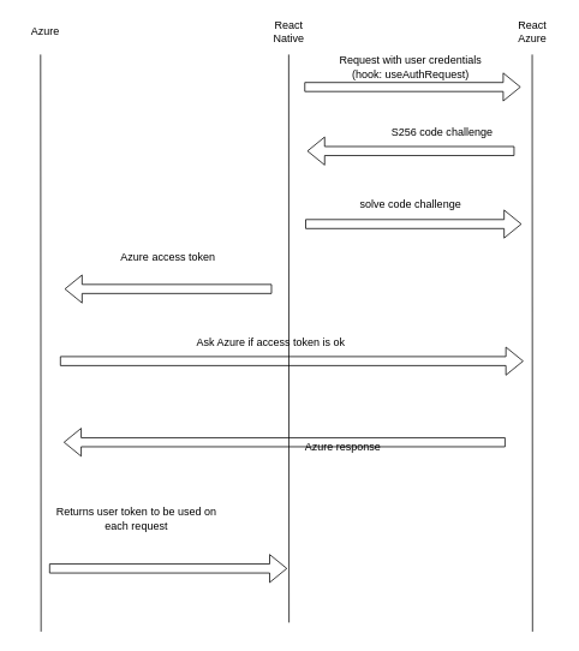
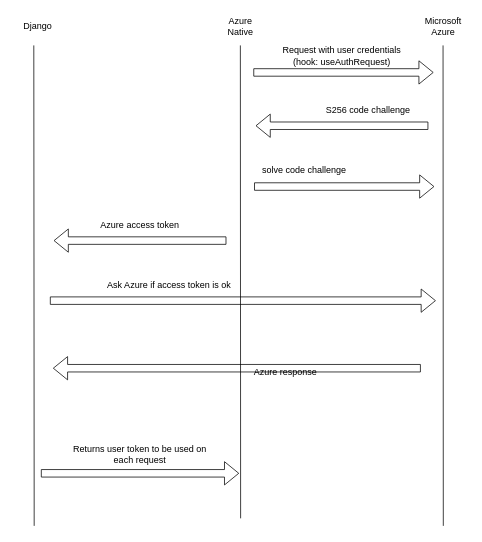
- <mxCell id="4" value="Azure" style="text;html=1;strokeColor=none;fillColor=none;align=center;verticalAlign=middle;whiteSpace=wrap;rounded=0;" parent="1" vertex="1"><mxGeometry x="20" y="20" width="60" height="30" as="geometry" /></mxCell>
+ <mxCell id="4" value="Django" style="text;html=1;strokeColor=none;fillColor=none;align=center;verticalAlign=middle;whiteSpace=wrap;rounded=0;" parent="1" vertex="1"><mxGeometry x="20" y="20" width="60" height="30" as="geometry" /></mxCell>
- <mxCell id="3" value="React Native" style="text;html=1;strokeColor=none;fillColor=none;align=center;verticalAlign=middle;whiteSpace=wrap;rounded=0;" parent="1" vertex="1"><mxGeometry x="290" y="20" width="60" height="30" as="geometry" /></mxCell>
+ <mxCell id="3" value="Azure Native" style="text;html=1;strokeColor=none;fillColor=none;align=center;verticalAlign=middle;whiteSpace=wrap;rounded=0;" parent="1" vertex="1"><mxGeometry x="290" y="20" width="60" height="30" as="geometry" /></mxCell>
- <mxCell id="6" value="React Azure" style="text;html=1;strokeColor=none;fillColor=none;align=center;verticalAlign=middle;whiteSpace=wrap;rounded=0;" parent="1" vertex="1"><mxGeometry x="560" y="20" width="60" height="30" as="geometry" /></mxCell>
+ <mxCell id="6" value="Microsoft Azure" style="text;html=1;strokeColor=none;fillColor=none;align=center;verticalAlign=middle;whiteSpace=wrap;rounded=0;" parent="1" vertex="1"><mxGeometry x="560" y="20" width="60" height="30" as="geometry" /></mxCell>
- <mxCell id="12" value="solve code challenge" style="text;html=1;strokeColor=none;fillColor=none;align=center;verticalAlign=middle;whiteSpace=wrap;rounded=0;" vertex="1" parent="1"><mxGeometry x="370" y="217" width="170" height="20" as="geometry" /></mxCell>
+ <mxCell id="12" value="solve code challenge" style="text;html=1;strokeColor=none;fillColor=none;align=center;verticalAlign=middle;whiteSpace=wrap;rounded=0;" vertex="1" parent="1"><mxGeometry x="320" y="217" width="170" height="20" as="geometry" /></mxCell>
- <mxCell id="15" value="Azure access token" style="text;html=1;strokeColor=none;fillColor=none;align=center;verticalAlign=middle;whiteSpace=wrap;rounded=0;" vertex="1" parent="1"><mxGeometry x="101" y="275" width="170" height="20" as="geometry" /></mxCell>
+ <mxCell id="15" value="Azure access token" style="text;html=1;strokeColor=none;fillColor=none;align=center;verticalAlign=middle;whiteSpace=wrap;rounded=0;" vertex="1" parent="1"><mxGeometry x="101" y="290" width="170" height="20" as="geometry" /></mxCell>
- <mxCell id="17" value="Ask Azure if access token is ok" style="text;html=1;strokeColor=none;fillColor=none;align=center;verticalAlign=middle;whiteSpace=wrap;rounded=0;" vertex="1" parent="1"><mxGeometry x="215" y="360" width="170" height="37" as="geometry" /></mxCell>
+ <mxCell id="17" value="Ask Azure if access token is ok" style="text;html=1;strokeColor=none;fillColor=none;align=center;verticalAlign=middle;whiteSpace=wrap;rounded=0;" vertex="1" parent="1"><mxGeometry x="140" y="360" width="170" height="37" as="geometry" /></mxCell>
- <mxCell id="21" value="Returns user token to be used on each request" style="text;html=1;strokeColor=none;fillColor=none;align=center;verticalAlign=middle;whiteSpace=wrap;rounded=0;" vertex="1" parent="1"><mxGeometry x="54" y="560" width="194" height="30" as="geometry" /></mxCell>
+ <mxCell id="21" value="Returns user token to be used on each request" style="text;html=1;strokeColor=none;fillColor=none;align=center;verticalAlign=middle;whiteSpace=wrap;rounded=0;" vertex="1" parent="1"><mxGeometry x="89" y="590" width="194" height="30" as="geometry" /></mxCell>
